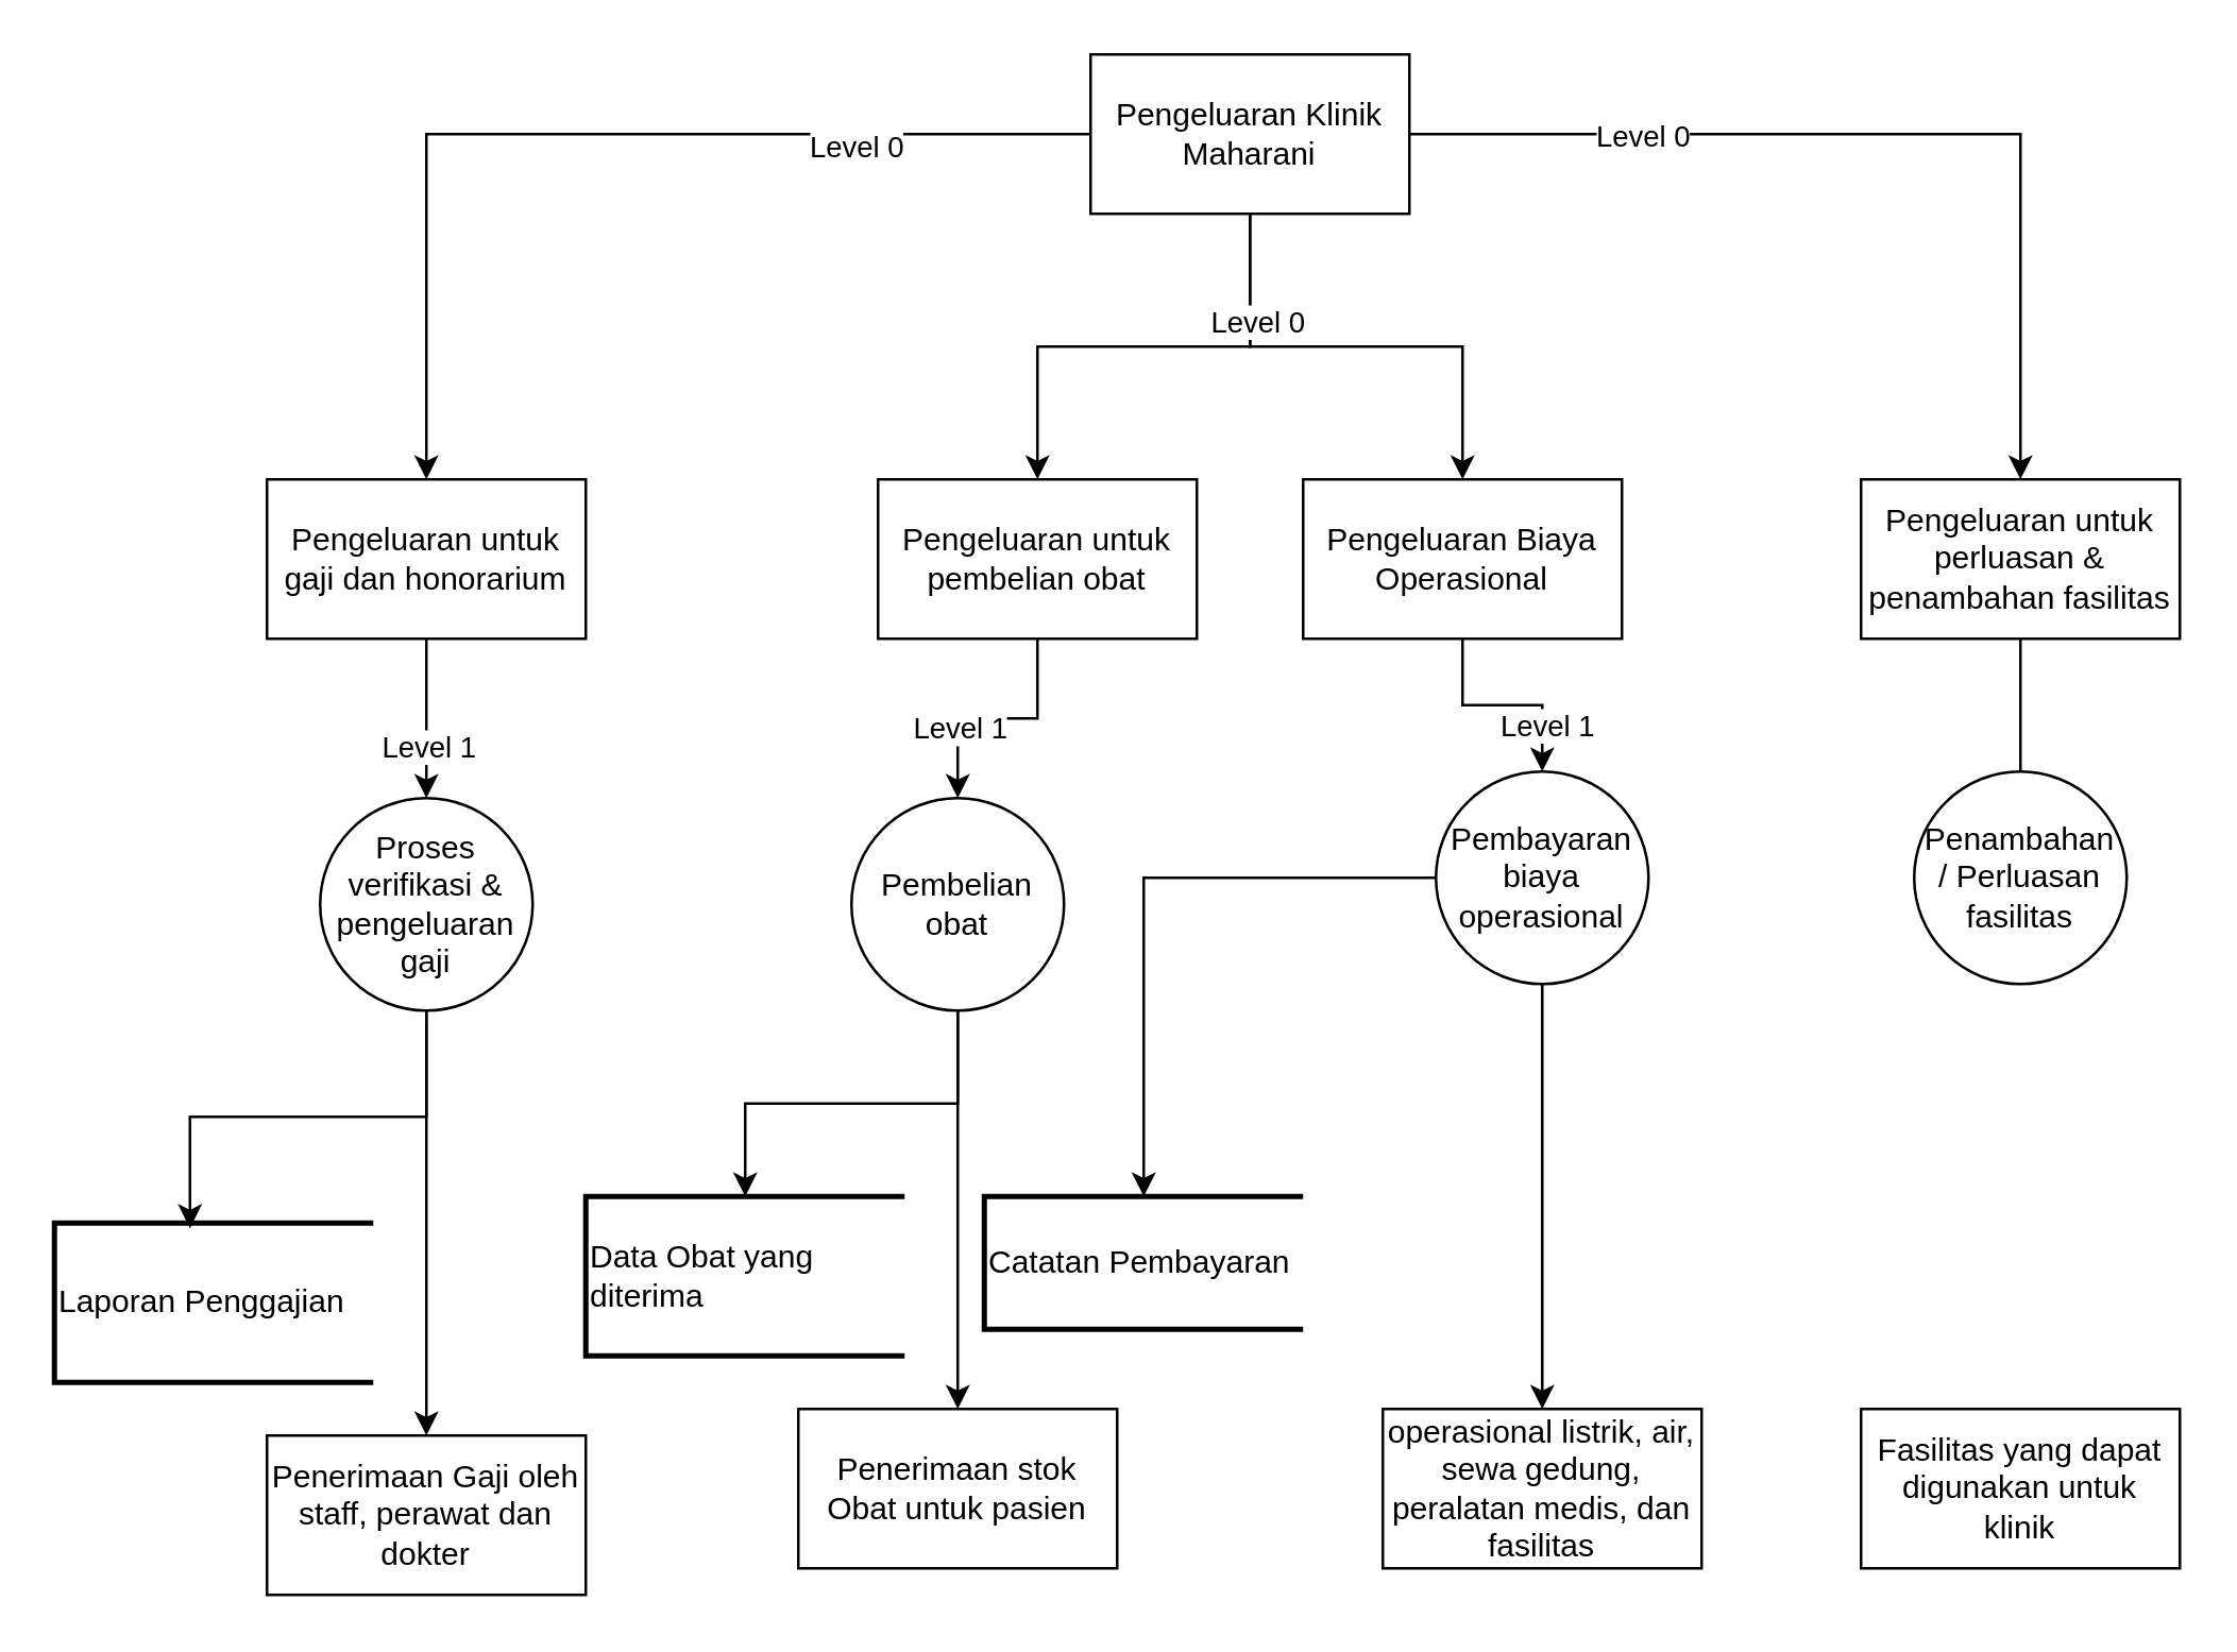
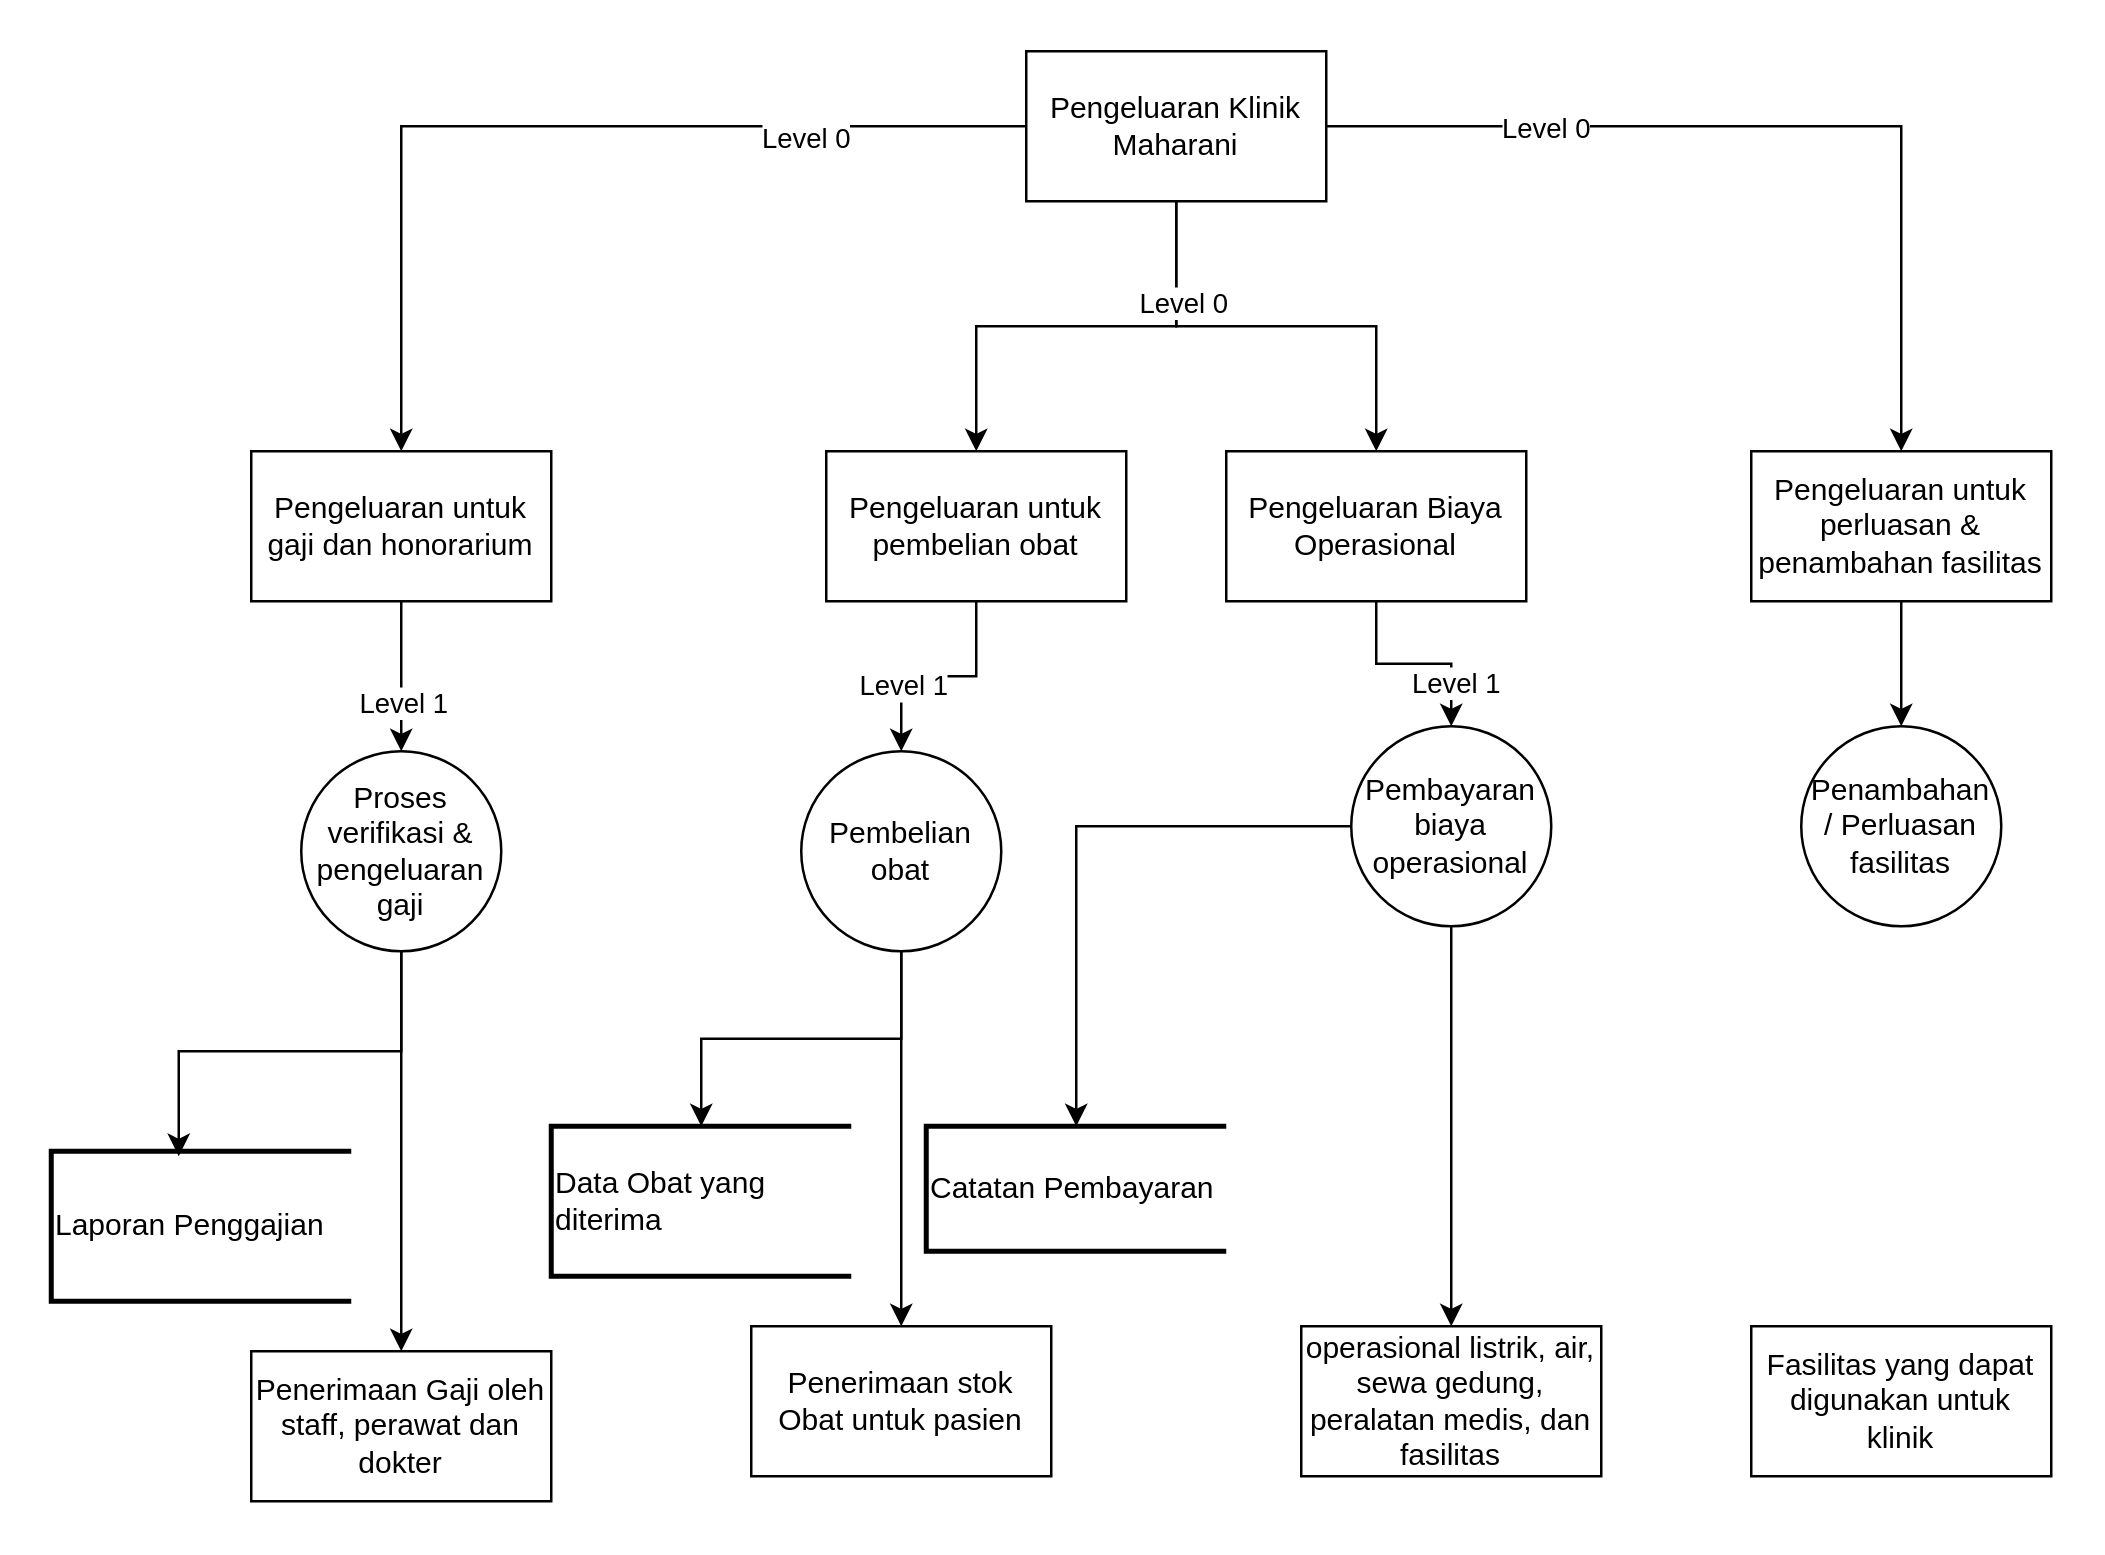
- <mxCell id="19" style="edgeStyle=orthogonalEdgeStyle;rounded=0;orthogonalLoop=1;jettySize=auto;html=1;entryX=0.5;entryY=0;entryDx=0;entryDy=0;endArrow=none;" edge="1" parent="1" source="20" target="36"><mxGeometry relative="1" as="geometry" /></mxCell>
+ <mxCell id="19" style="edgeStyle=orthogonalEdgeStyle;rounded=0;orthogonalLoop=1;jettySize=auto;html=1;entryX=0.5;entryY=0;entryDx=0;entryDy=0;" edge="1" parent="1" source="20" target="36"><mxGeometry relative="1" as="geometry" /></mxCell>
